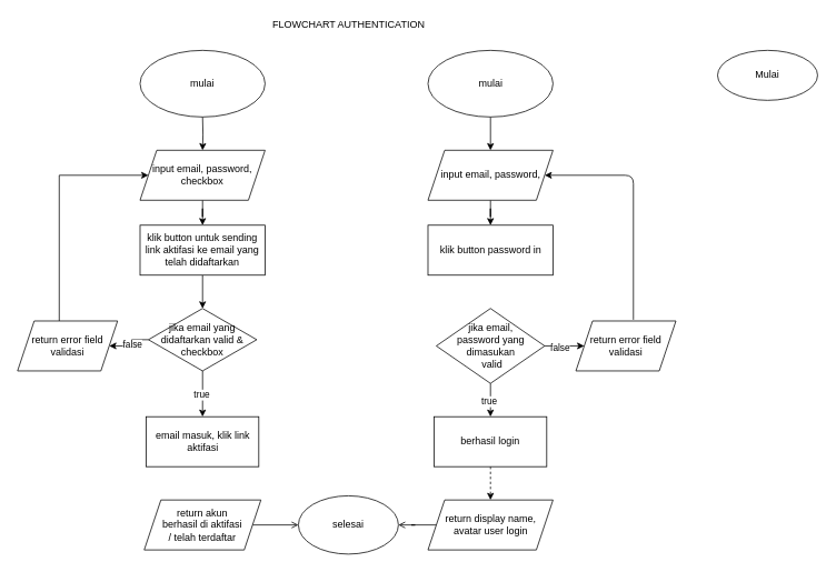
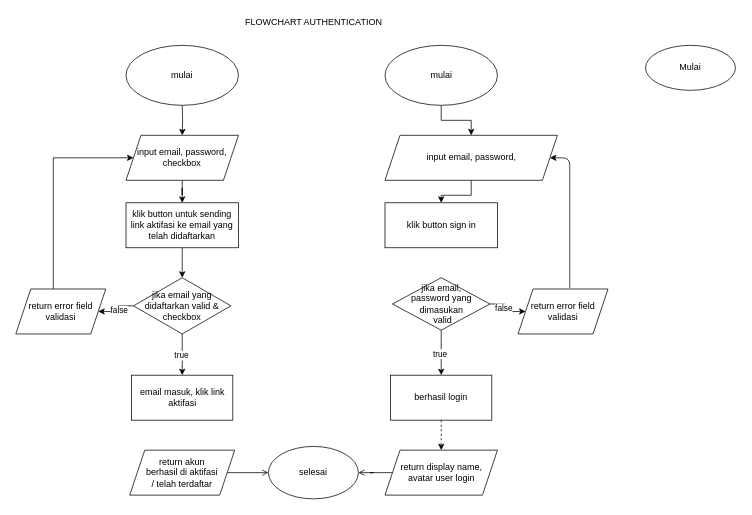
- <mxCell id="19" value="input email, password,&lt;br&gt;" style="shape=parallelogram;perimeter=parallelogramPerimeter;whiteSpace=wrap;html=1;fixedSize=1;" parent="1" vertex="1"><mxGeometry x="512.5" y="180" width="150" height="60" as="geometry" /></mxCell>
+ <mxCell id="19" value="input email, password,&lt;br&gt;" style="shape=parallelogram;perimeter=parallelogramPerimeter;whiteSpace=wrap;html=1;fixedSize=1;" parent="1" vertex="1"><mxGeometry x="512.5" y="180" width="230" height="60" as="geometry" /></mxCell>
- <mxCell id="20" value="klik button password in" style="whiteSpace=wrap;html=1;" parent="1" vertex="1"><mxGeometry x="512.5" y="270" width="150" height="60" as="geometry" /></mxCell>
+ <mxCell id="20" value="klik button sign in" style="whiteSpace=wrap;html=1;" parent="1" vertex="1"><mxGeometry x="512.5" y="270" width="150" height="60" as="geometry" /></mxCell>
- <mxCell id="25" value="jika email, &lt;br&gt;password yang dimasukan&lt;br&gt;&amp;nbsp;valid" style="rhombus;whiteSpace=wrap;html=1;" parent="1" vertex="1"><mxGeometry x="522.5" y="370" width="130" height="90" as="geometry" /></mxCell>
+ <mxCell id="25" value="jika email, &lt;br&gt;password yang dimasukan&lt;br&gt;&amp;nbsp;valid" style="rhombus;whiteSpace=wrap;html=1;" parent="1" vertex="1"><mxGeometry x="522.5" y="370" width="130" height="70" as="geometry" /></mxCell>
